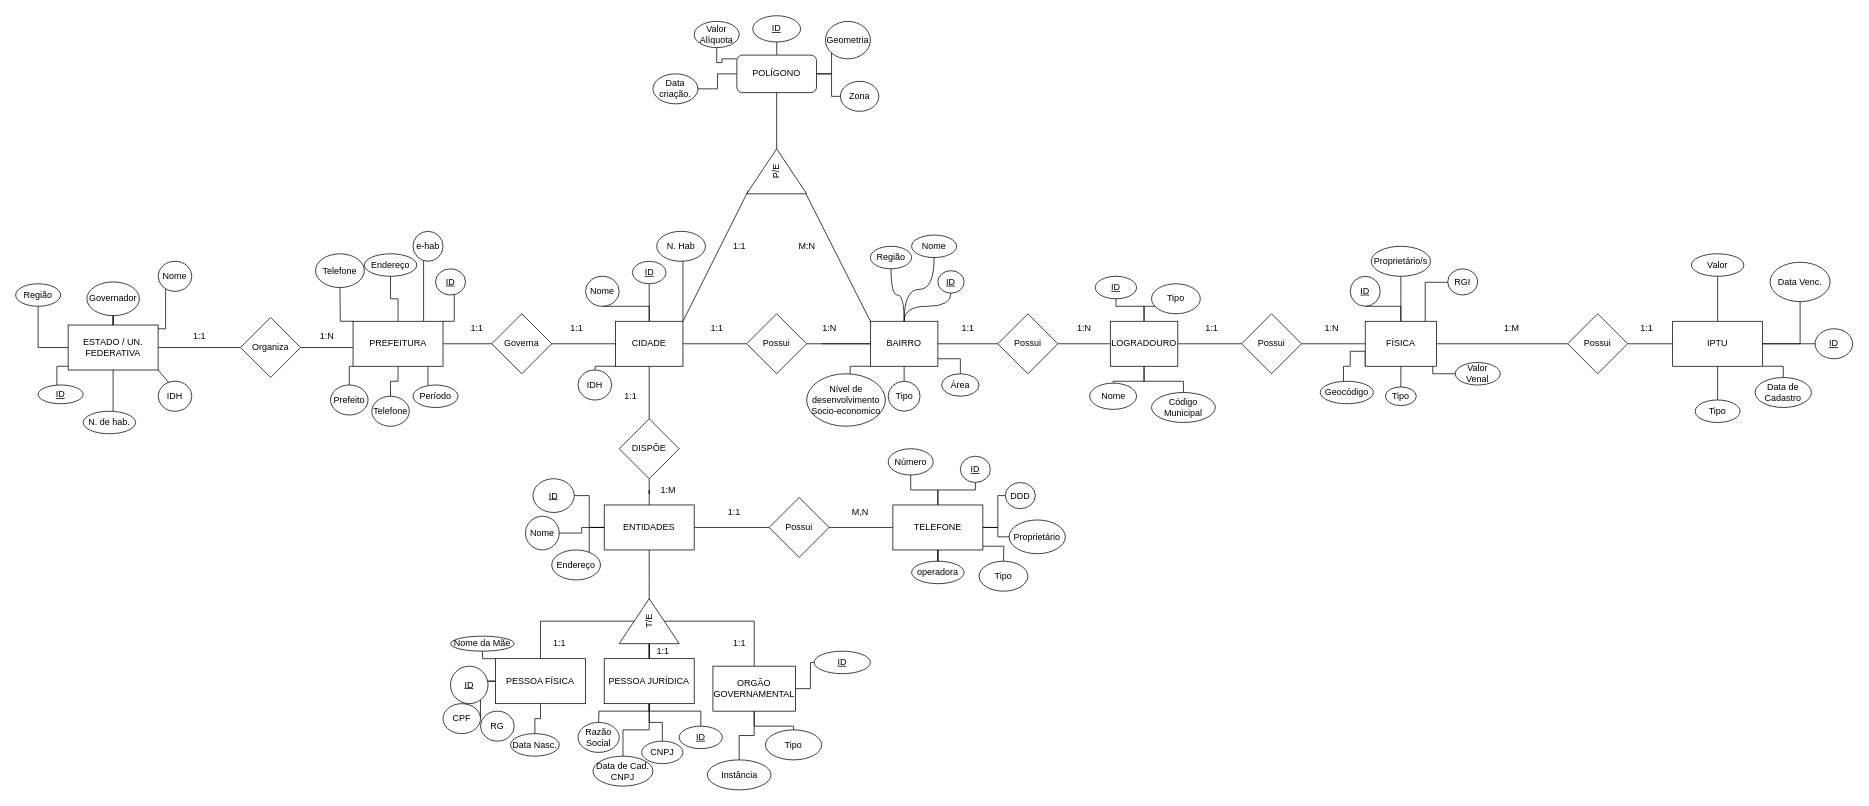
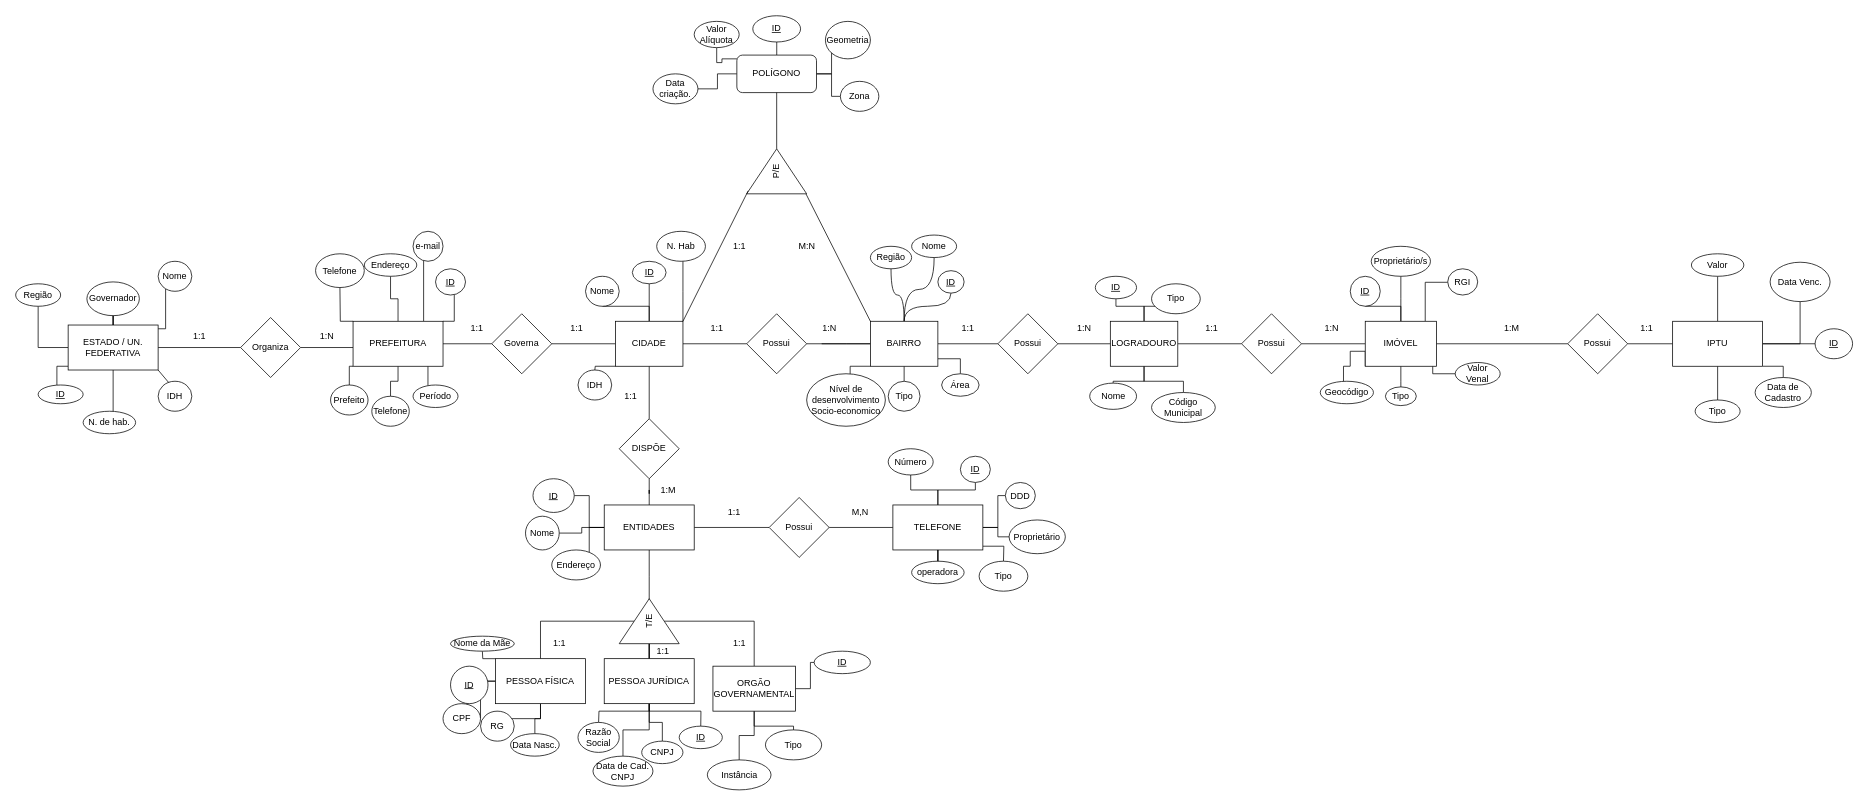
- <mxCell id="194" value="e-hab" style="ellipse;whiteSpace=wrap;html=1;rounded=0;" vertex="1" parent="1"><mxGeometry x="550" y="308" width="40" height="40" as="geometry" /></mxCell>
+ <mxCell id="194" value="e-mail" style="ellipse;whiteSpace=wrap;html=1;rounded=0;" vertex="1" parent="1"><mxGeometry x="550" y="308" width="40" height="40" as="geometry" /></mxCell>
- <mxCell id="42" value="FÍSICA" style="whiteSpace=wrap;html=1;rounded=0;" vertex="1" parent="1"><mxGeometry x="1820" y="428" width="95" height="60" as="geometry" /></mxCell>
+ <mxCell id="42" value="IMÓVEL" style="whiteSpace=wrap;html=1;rounded=0;" vertex="1" parent="1"><mxGeometry x="1820" y="428" width="95" height="60" as="geometry" /></mxCell>
+ <mxCell id="116" value="" style="edgeStyle=orthogonalEdgeStyle;rounded=0;orthogonalLoop=1;jettySize=auto;html=1;endArrow=none;endFill=0;" edge="1" parent="1" source="119" target="134"><mxGeometry relative="1" as="geometry" /></mxCell>
